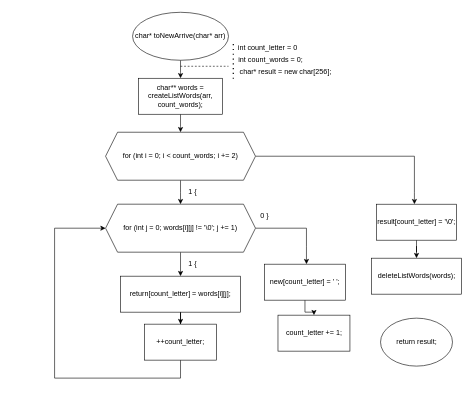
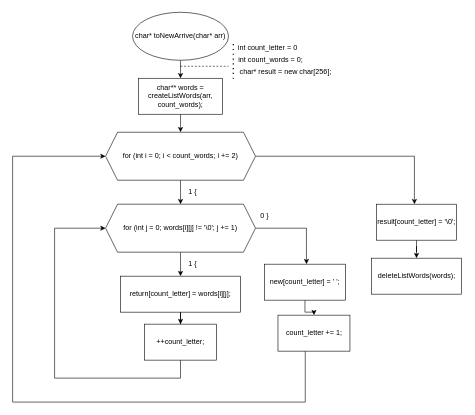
+ <mxCell id="26" style="edgeStyle=orthogonalEdgeStyle;rounded=0;orthogonalLoop=1;jettySize=auto;html=1;entryX=0;entryY=0.5;entryDx=0;entryDy=0;" edge="1" parent="1" source="27" target="13"><mxGeometry relative="1" as="geometry"><mxPoint x="20" y="660" as="targetPoint" /><Array as="points"><mxPoint x="508" y="670" /><mxPoint x="20" y="670" /><mxPoint x="20" y="260" /></Array></mxGeometry></mxCell>
- <mxCell id="31" value="return result;" style="ellipse;whiteSpace=wrap;html=1;" vertex="1" parent="1"><mxGeometry x="633.5" y="530" width="120" height="80" as="geometry" /></mxCell>
